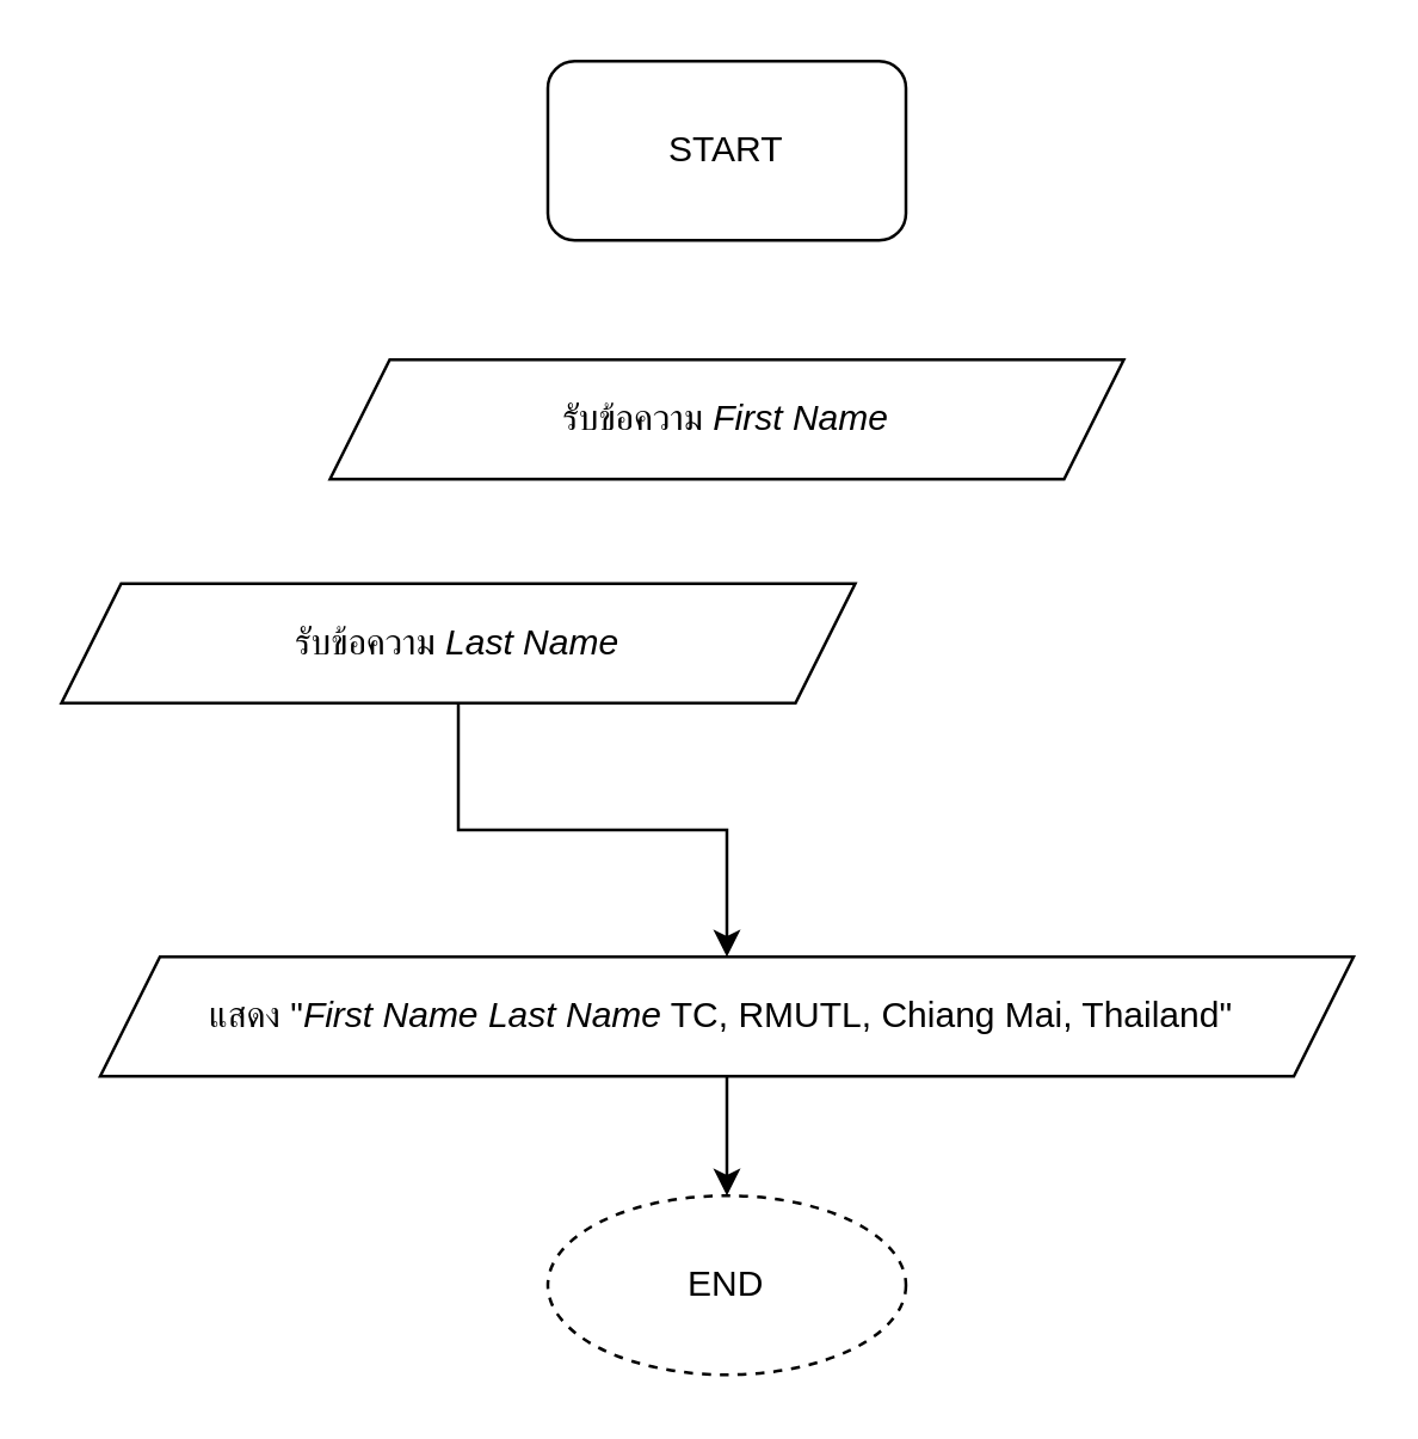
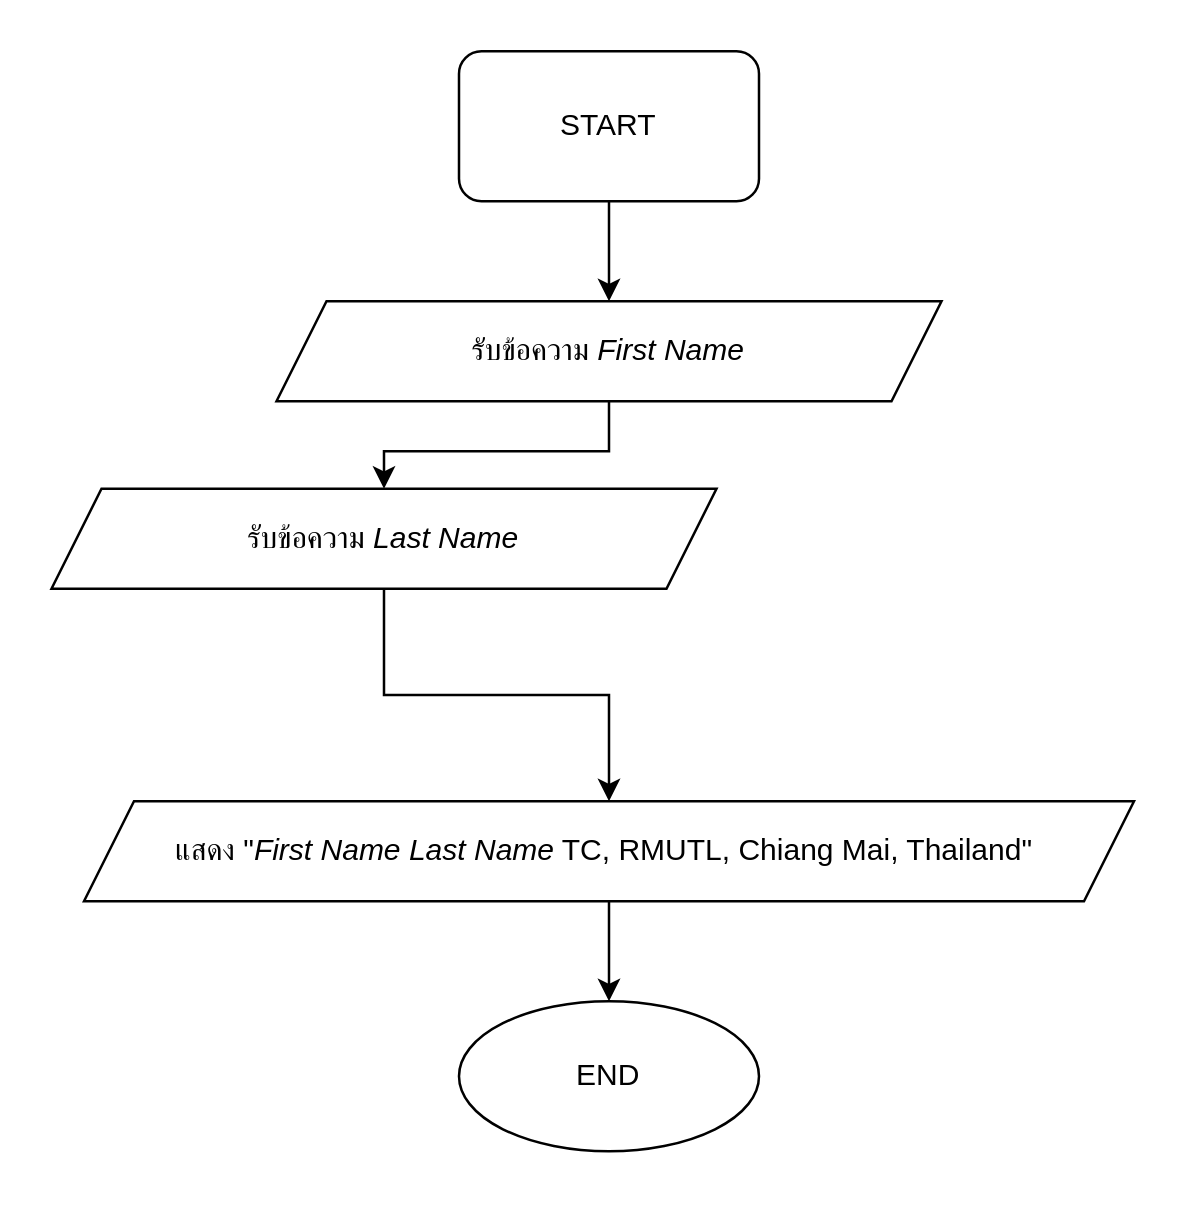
+ <mxCell id="2" value="" style="edgeStyle=orthogonalEdgeStyle;rounded=0;orthogonalLoop=1;jettySize=auto;html=1;" edge="1" parent="1" source="3" target="5"><mxGeometry relative="1" as="geometry" /></mxCell>
+ <mxCell id="4" value="" style="edgeStyle=orthogonalEdgeStyle;rounded=0;orthogonalLoop=1;jettySize=auto;html=1;" edge="1" parent="1" source="5" target="7"><mxGeometry relative="1" as="geometry" /></mxCell>
- <mxCell id="10" value="END" style="ellipse;whiteSpace=wrap;html=1;dashed=1;" vertex="1" parent="1"><mxGeometry x="183" y="400" width="120" height="60" as="geometry" /></mxCell>
+ <mxCell id="10" value="END" style="ellipse;whiteSpace=wrap;html=1;" vertex="1" parent="1"><mxGeometry x="183" y="400" width="120" height="60" as="geometry" /></mxCell>
